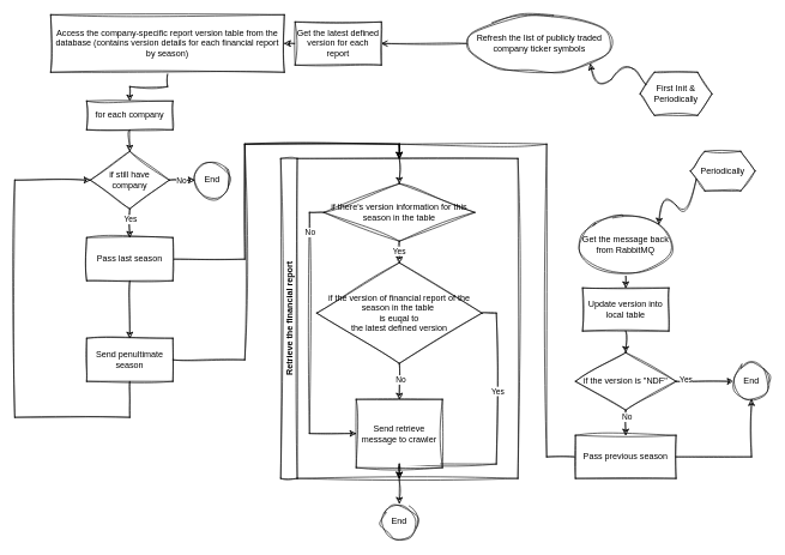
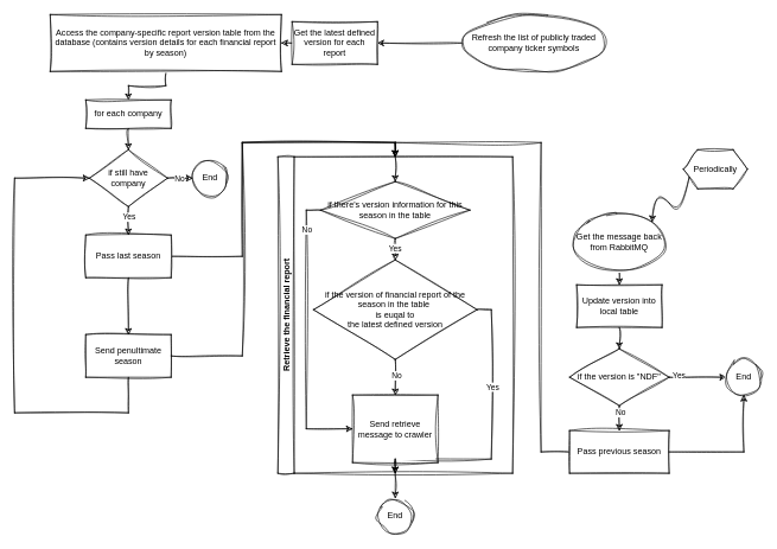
- <mxCell id="13" style="edgeStyle=orthogonalEdgeStyle;rounded=0;orthogonalLoop=1;jettySize=auto;html=1;exitX=0;exitY=0.5;exitDx=0;exitDy=0;entryX=1;entryY=0.5;entryDx=0;entryDy=0;sketch=1;curveFitting=1;jiggle=2;endArrow=open;" parent="1" source="14" target="16" edge="1"><mxGeometry relative="1" as="geometry" /></mxCell>
+ <mxCell id="13" style="edgeStyle=orthogonalEdgeStyle;rounded=0;orthogonalLoop=1;jettySize=auto;html=1;exitX=0;exitY=0.5;exitDx=0;exitDy=0;entryX=1;entryY=0.5;entryDx=0;entryDy=0;sketch=1;curveFitting=1;jiggle=2;" parent="1" source="14" target="16" edge="1"><mxGeometry relative="1" as="geometry" /></mxCell>
- <mxCell id="37" value="" style="curved=1;endArrow=classic;html=1;rounded=0;exitX=0;exitY=0.25;exitDx=0;exitDy=0;entryX=1;entryY=1;entryDx=0;entryDy=0;sketch=1;curveFitting=1;jiggle=2;" edge="1" parent="1" source="35" target="14"><mxGeometry width="50" height="50" relative="1" as="geometry"><mxPoint x="730" y="250" as="sourcePoint" /><mxPoint x="780" y="200" as="targetPoint" /><Array as="points"><mxPoint x="890" y="100" /><mxPoint x="870" y="90" /><mxPoint x="830" y="130" /></Array></mxGeometry></mxCell>
- <mxCell id="35" value="First Init &amp;amp; Periodically" style="shape=hexagon;perimeter=hexagonPerimeter2;whiteSpace=wrap;html=1;fixedSize=1;sketch=1;curveFitting=1;jiggle=2;" vertex="1" parent="1"><mxGeometry x="890" y="100" width="100" height="60" as="geometry" /></mxCell>
